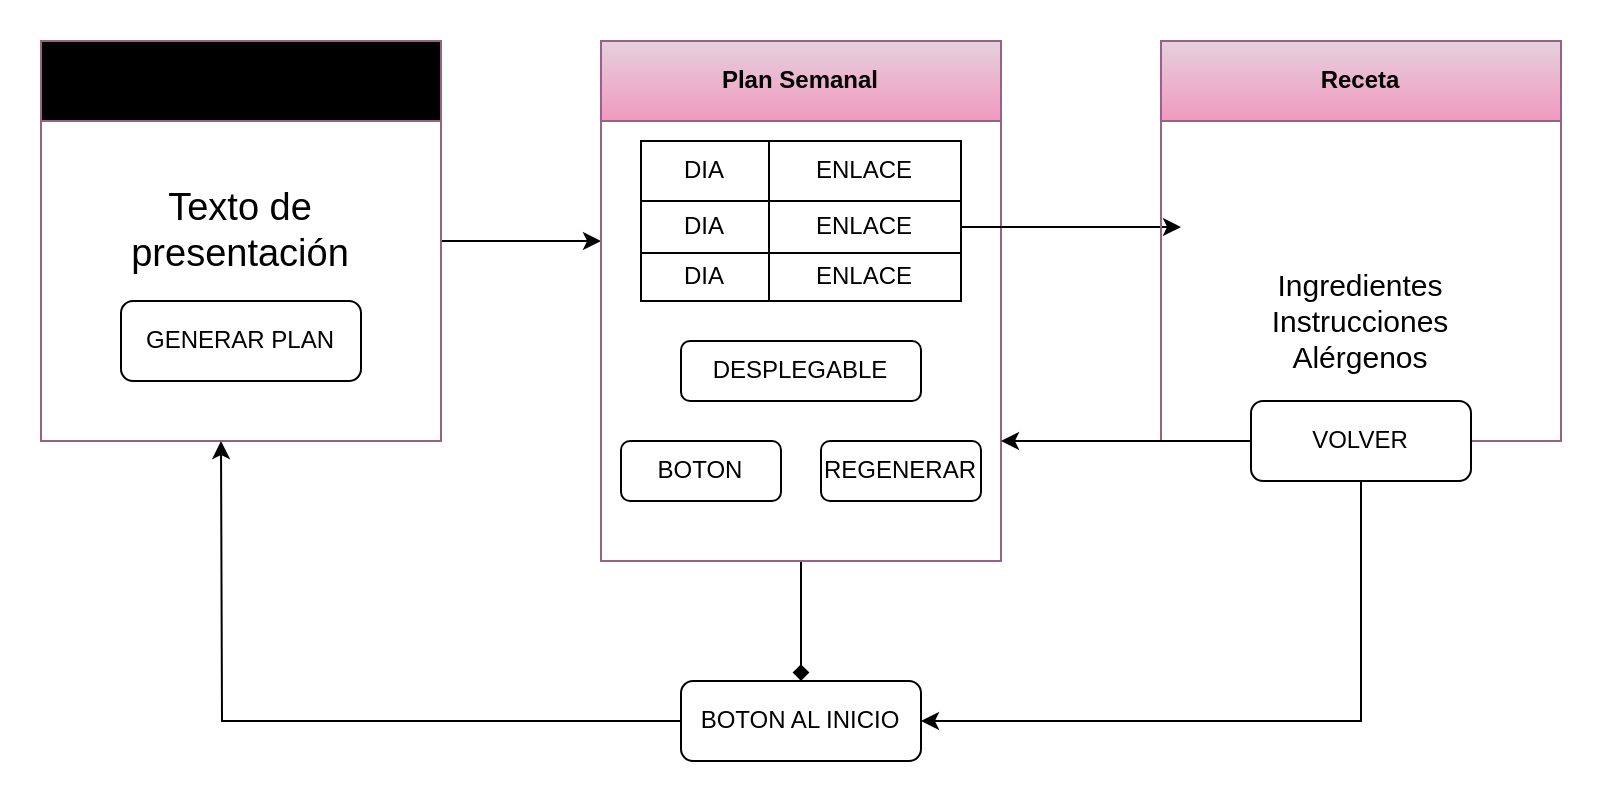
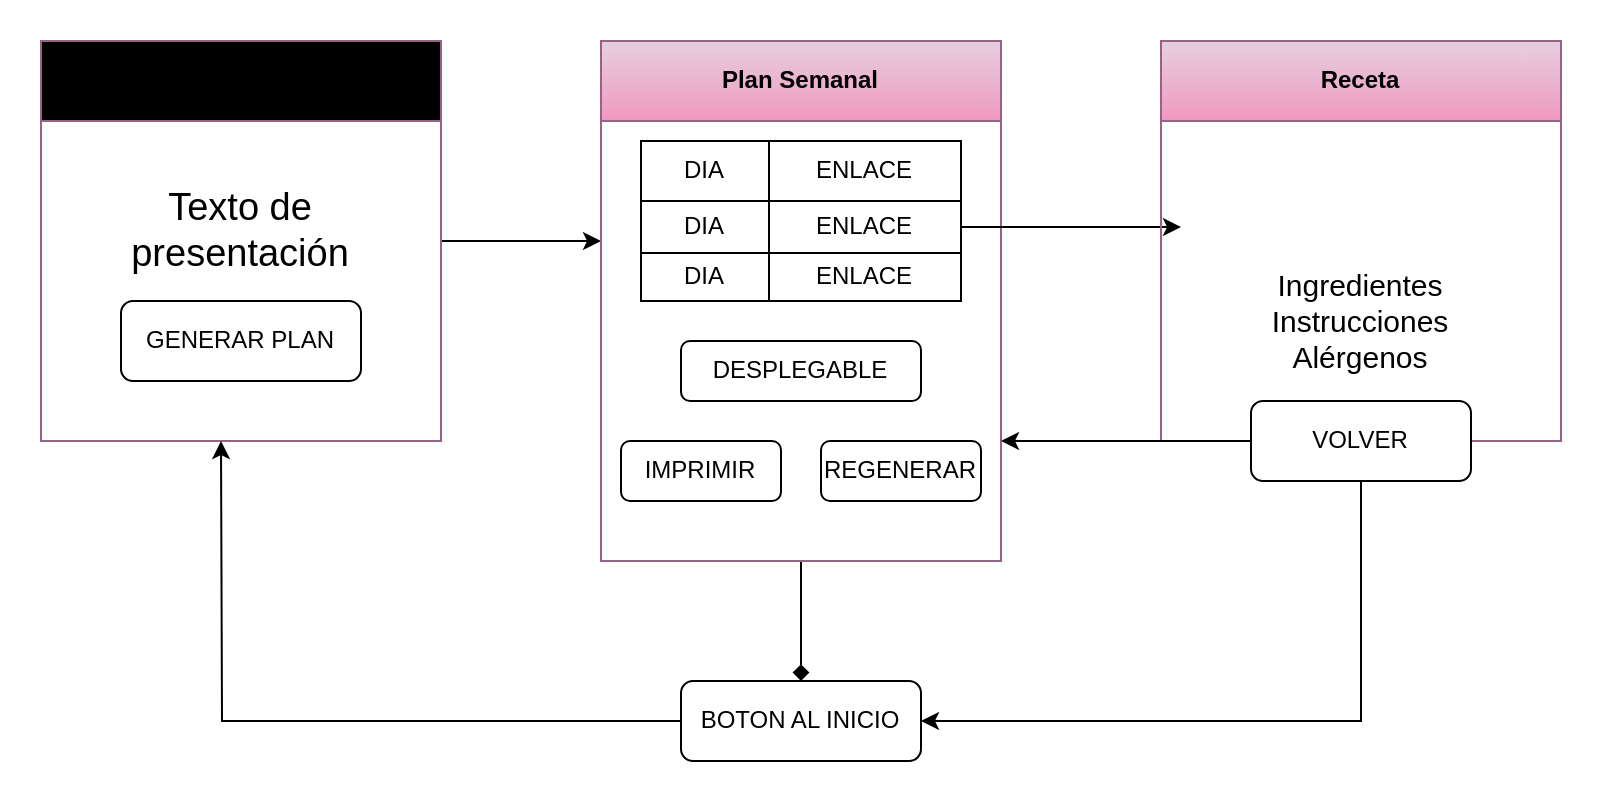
- <mxCell id="20" value="BOTON" style="rounded=1;whiteSpace=wrap;html=1;" vertex="1" parent="7"><mxGeometry x="10" y="200" width="80" height="30" as="geometry" /></mxCell>
+ <mxCell id="20" value="IMPRIMIR" style="rounded=1;whiteSpace=wrap;html=1;" vertex="1" parent="7"><mxGeometry x="10" y="200" width="80" height="30" as="geometry" /></mxCell>
